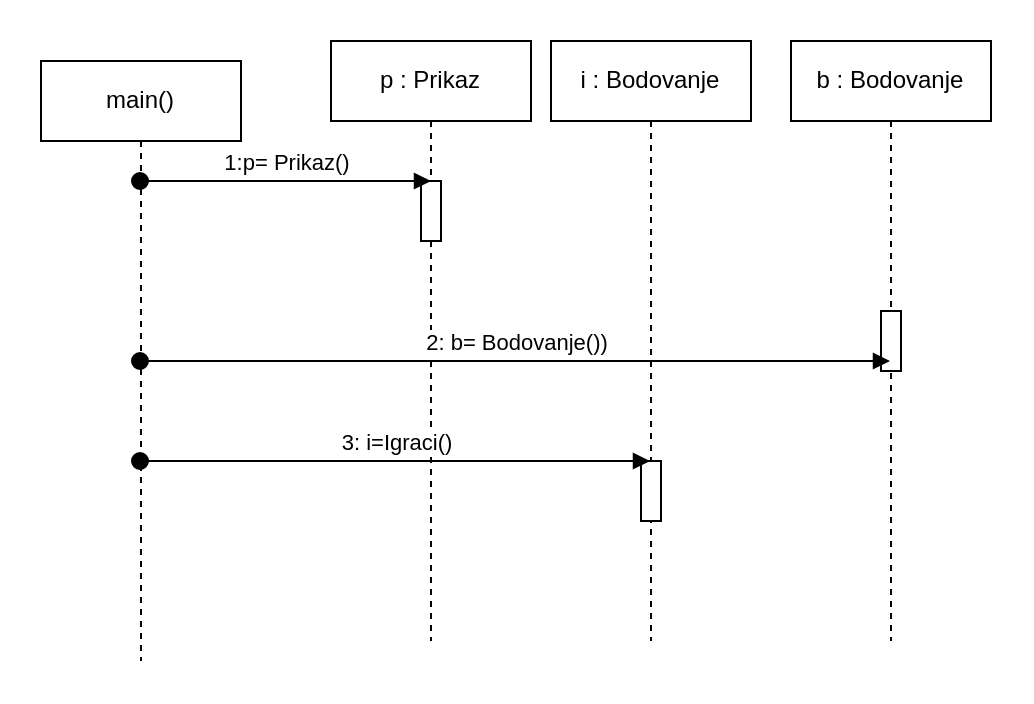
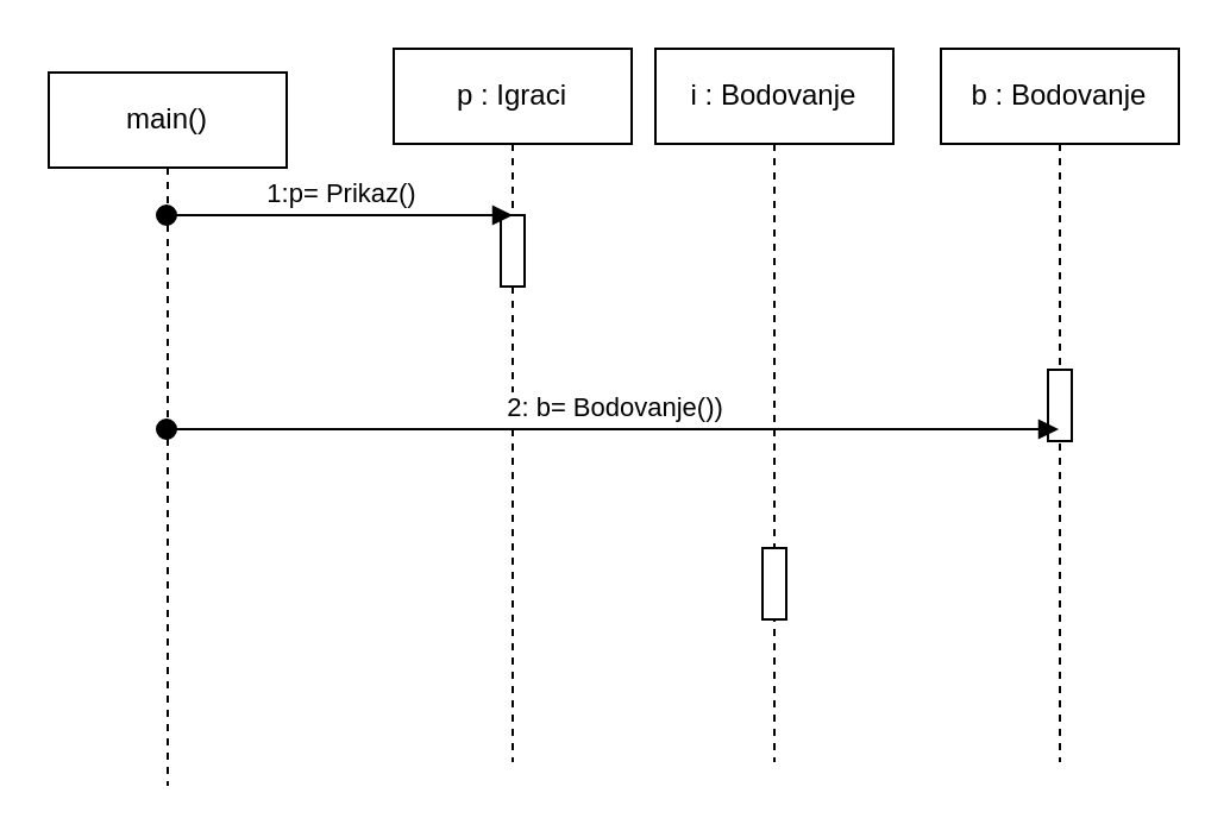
- <mxCell id="3" value="p : Prikaz" style="shape=umlLifeline;perimeter=lifelinePerimeter;whiteSpace=wrap;html=1;container=1;collapsible=0;recursiveResize=0;outlineConnect=0;" parent="1" vertex="1"><mxGeometry x="165" y="20" width="100" height="300" as="geometry" /></mxCell>
+ <mxCell id="3" value="p : Igraci" style="shape=umlLifeline;perimeter=lifelinePerimeter;whiteSpace=wrap;html=1;container=1;collapsible=0;recursiveResize=0;outlineConnect=0;" parent="1" vertex="1"><mxGeometry x="165" y="20" width="100" height="300" as="geometry" /></mxCell>
- <mxCell id="11" value="3: i=Igraci()" style="html=1;verticalAlign=bottom;startArrow=oval;endArrow=block;startSize=8;" parent="1" source="2" target="7" edge="1"><mxGeometry relative="1" as="geometry"><mxPoint x="75" y="230" as="sourcePoint" /><Array as="points"><mxPoint x="195" y="230" /></Array></mxGeometry></mxCell>
